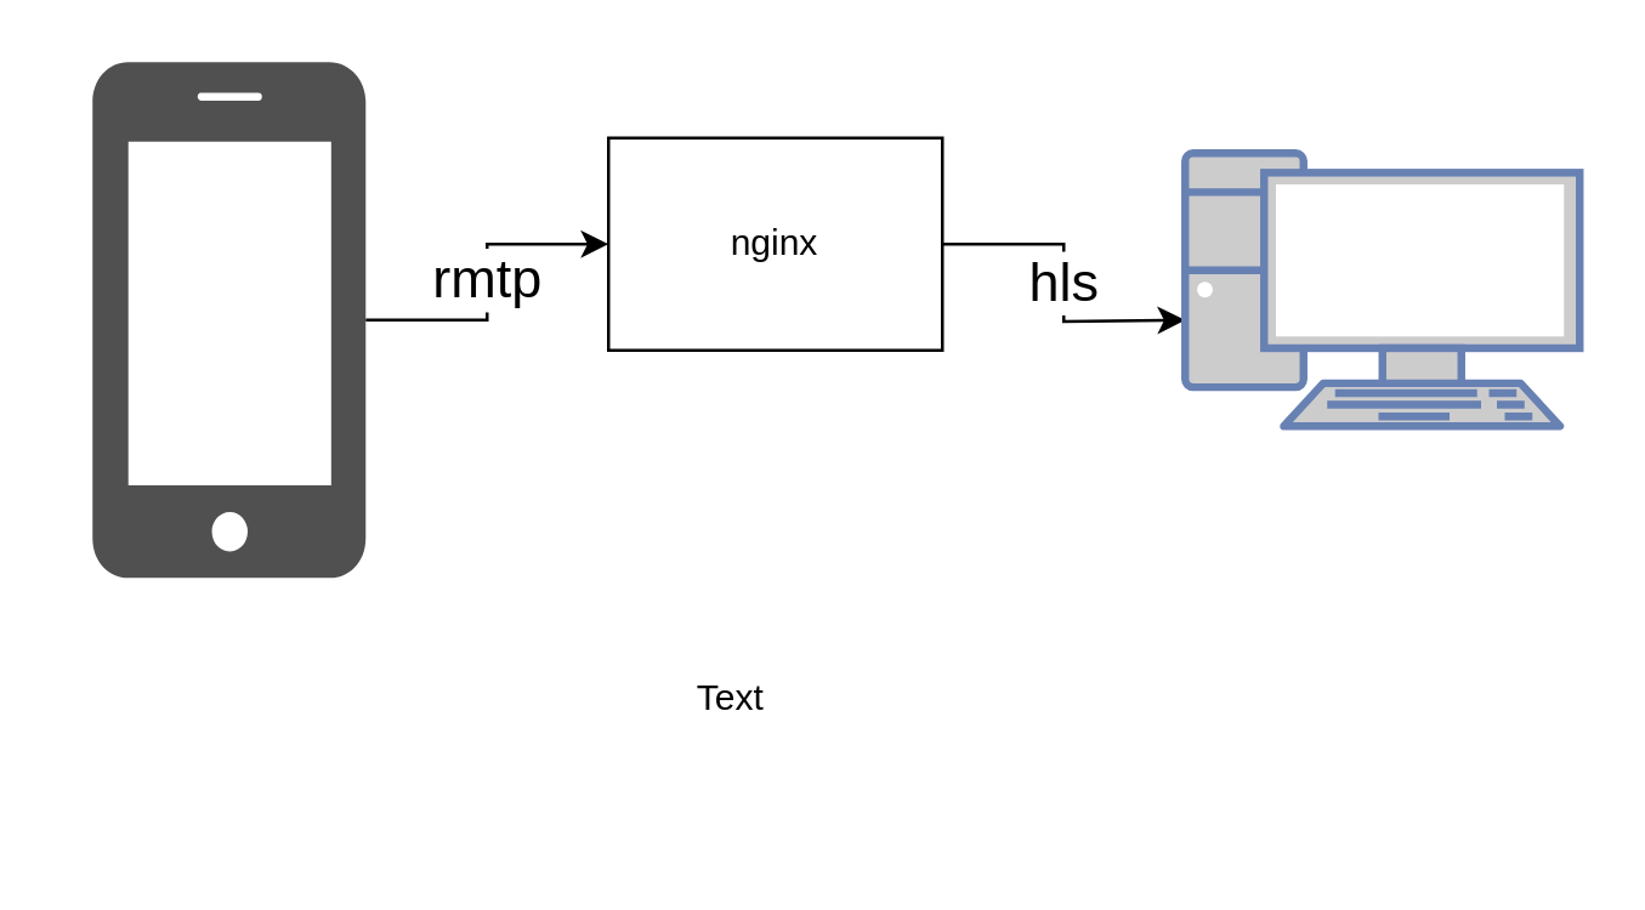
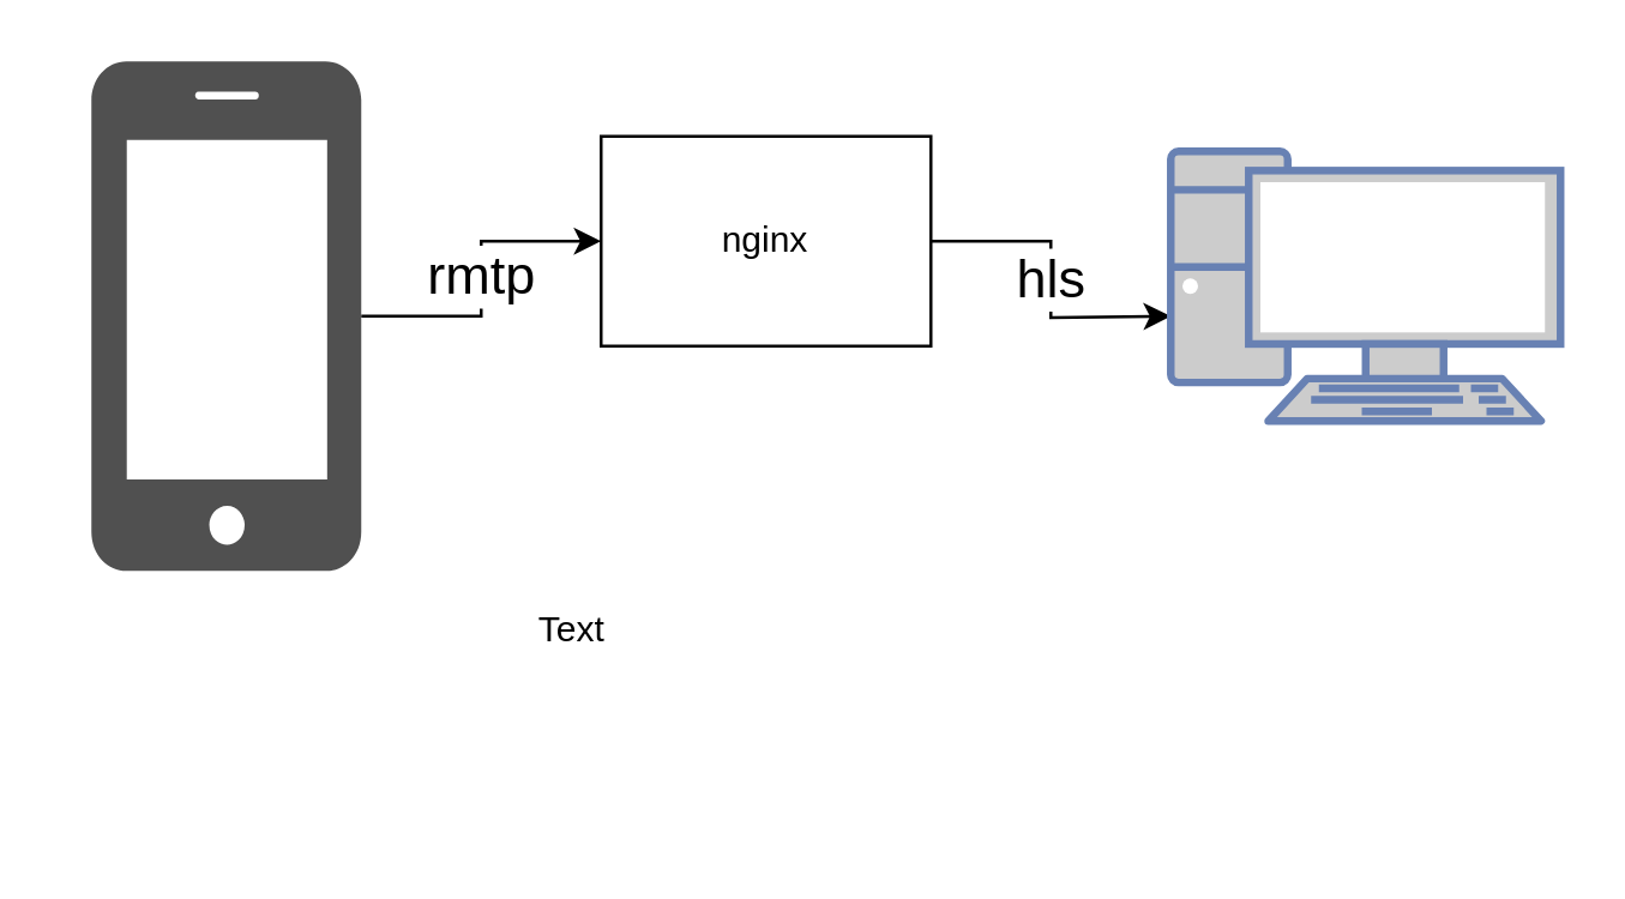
- <mxCell id="5" value="Text" style="text;html=1;resizable=0;autosize=1;align=center;verticalAlign=middle;points=[];fillColor=none;strokeColor=none;rounded=0;" vertex="1" parent="1"><mxGeometry x="220" y="220" width="40" height="20" as="geometry" /></mxCell>
+ <mxCell id="5" value="Text" style="text;html=1;resizable=0;autosize=1;align=center;verticalAlign=middle;points=[];fillColor=none;strokeColor=none;rounded=0;" vertex="1" parent="1"><mxGeometry x="170" y="200" width="40" height="20" as="geometry" /></mxCell>
